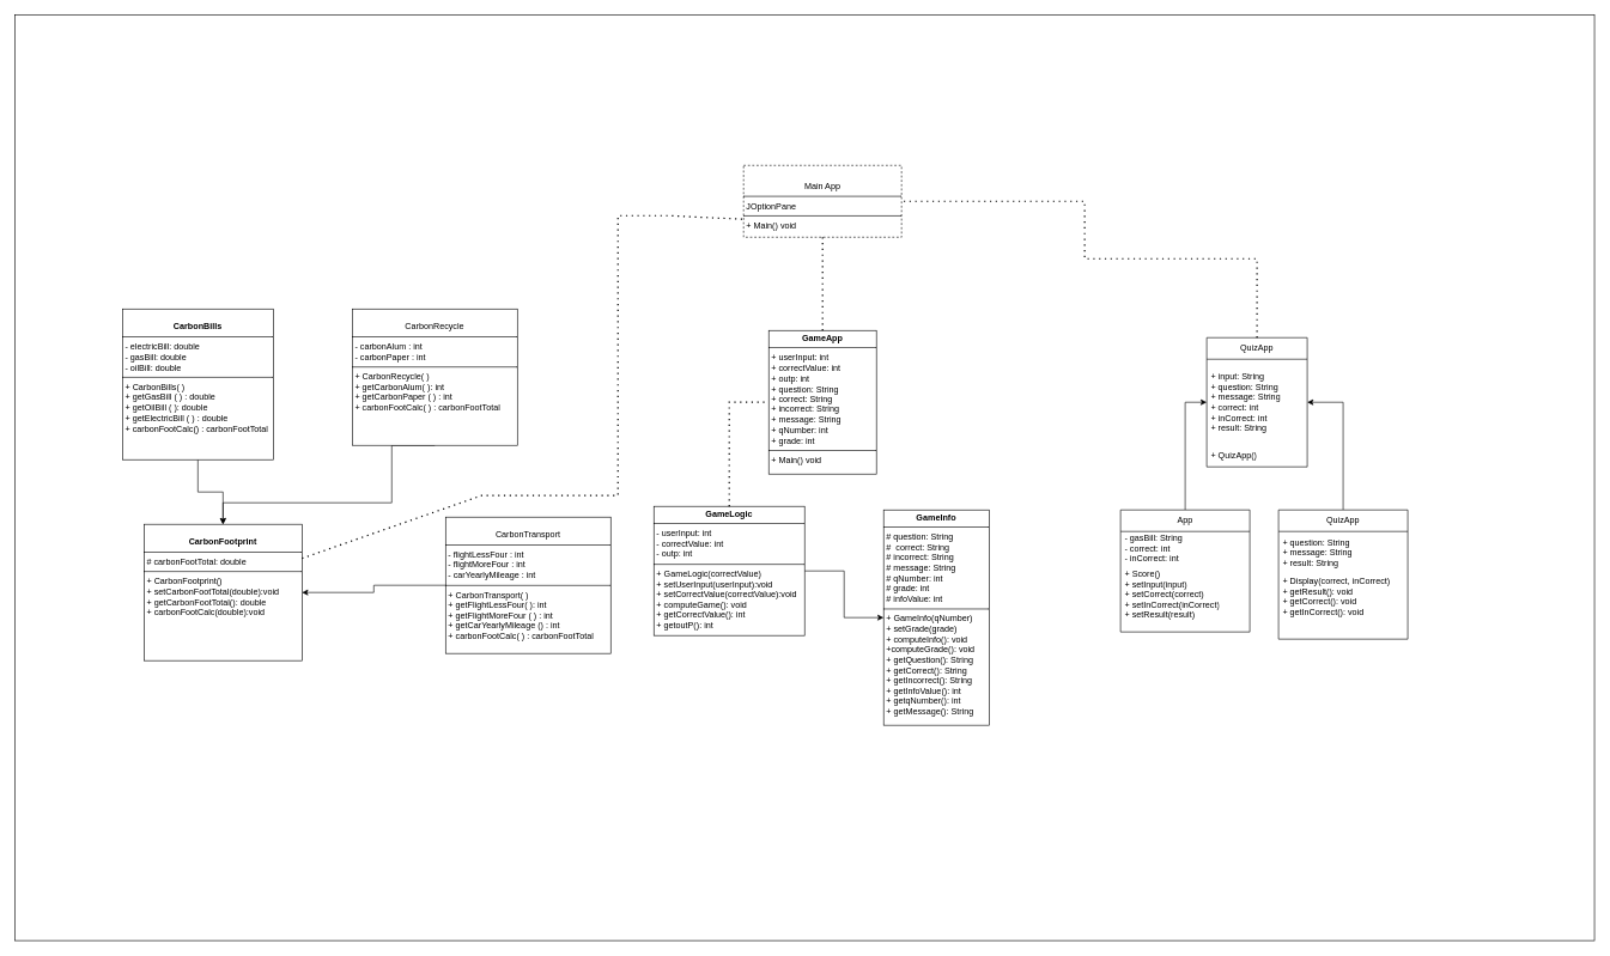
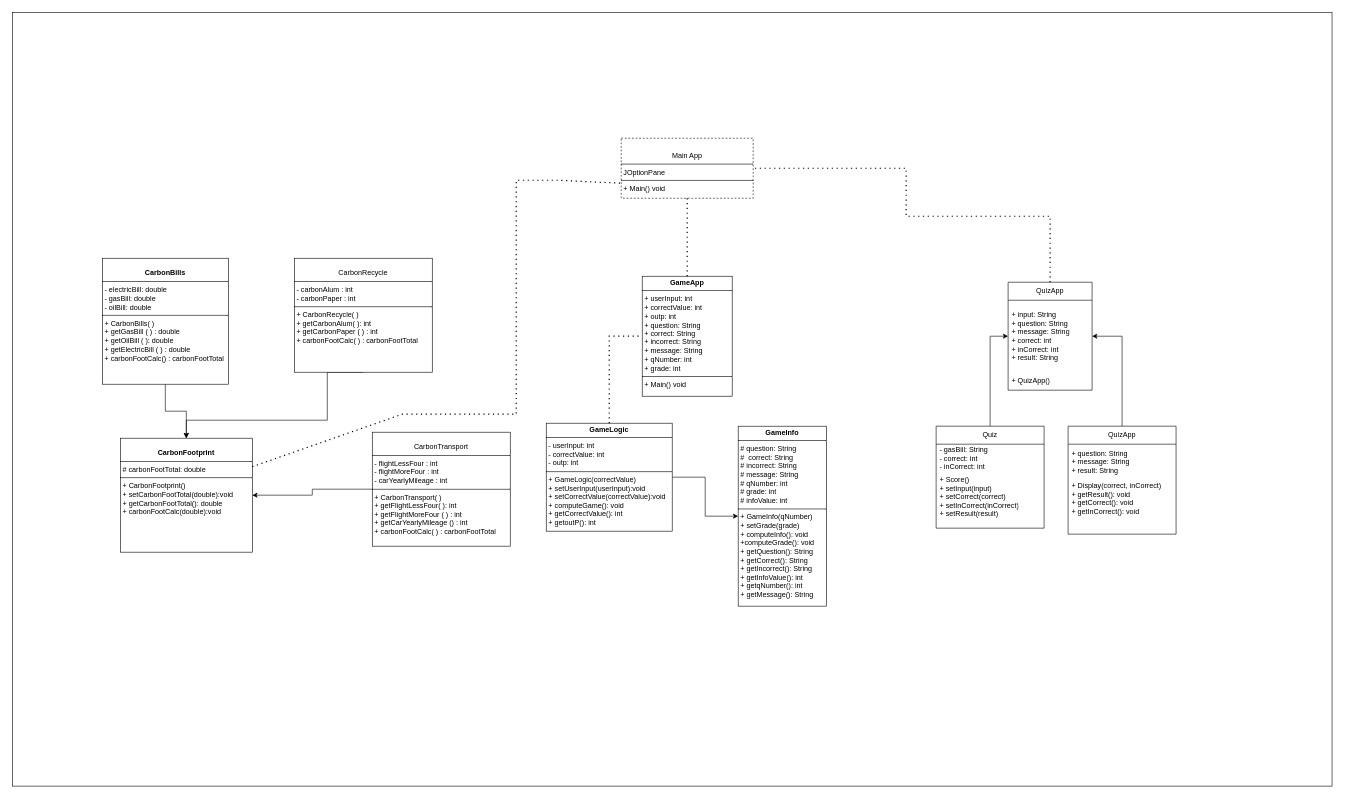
- <mxCell id="15" value="&lt;div&gt;App&lt;/div&gt;" style="swimlane;fontStyle=0;childLayout=stackLayout;horizontal=1;startSize=30;horizontalStack=0;resizeParent=1;resizeParentMax=0;resizeLast=0;collapsible=1;marginBottom=0;whiteSpace=wrap;html=1;" parent="1" vertex="1"><mxGeometry x="1560" y="710" width="180" height="170" as="geometry" /></mxCell>
+ <mxCell id="15" value="&lt;div&gt;Quiz&lt;/div&gt;" style="swimlane;fontStyle=0;childLayout=stackLayout;horizontal=1;startSize=30;horizontalStack=0;resizeParent=1;resizeParentMax=0;resizeLast=0;collapsible=1;marginBottom=0;whiteSpace=wrap;html=1;" parent="1" vertex="1"><mxGeometry x="1560" y="710" width="180" height="170" as="geometry" /></mxCell>
